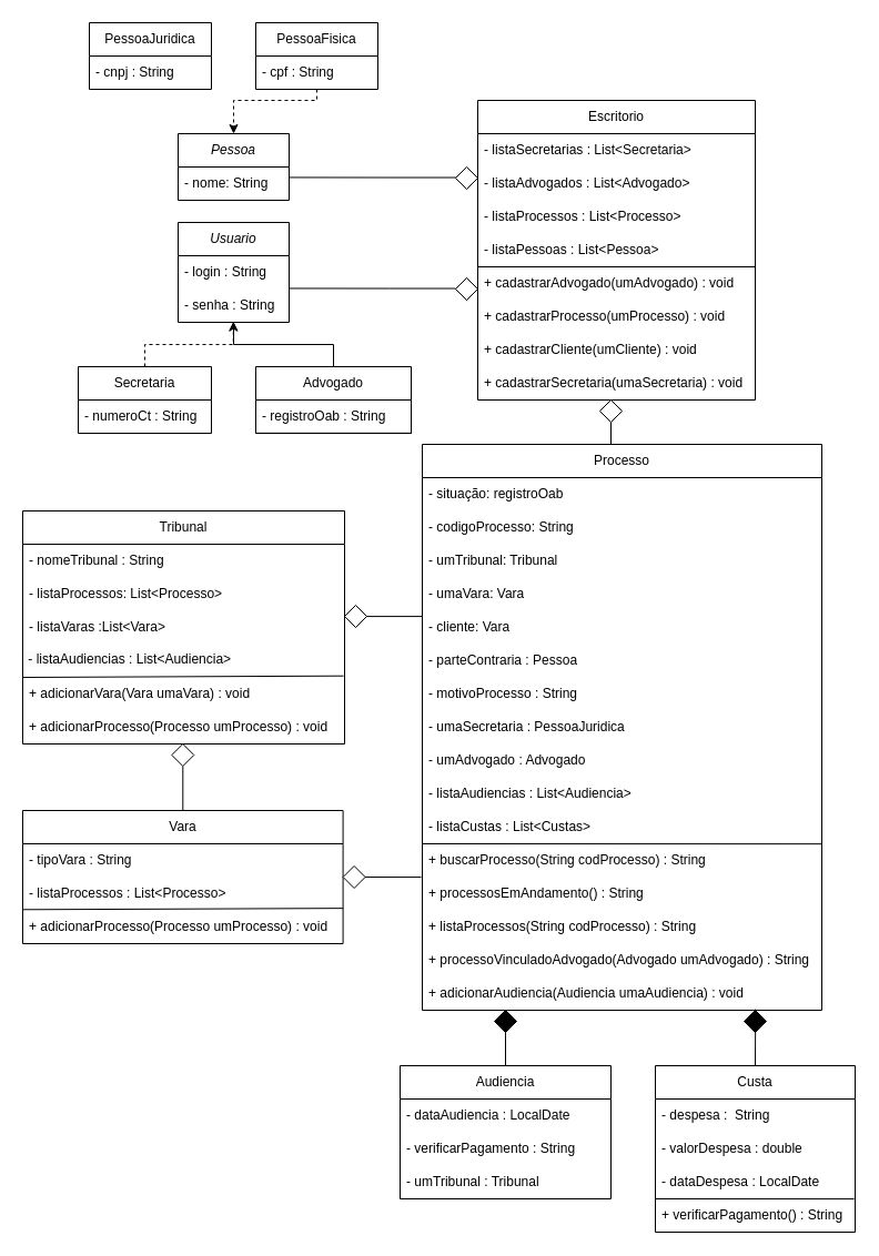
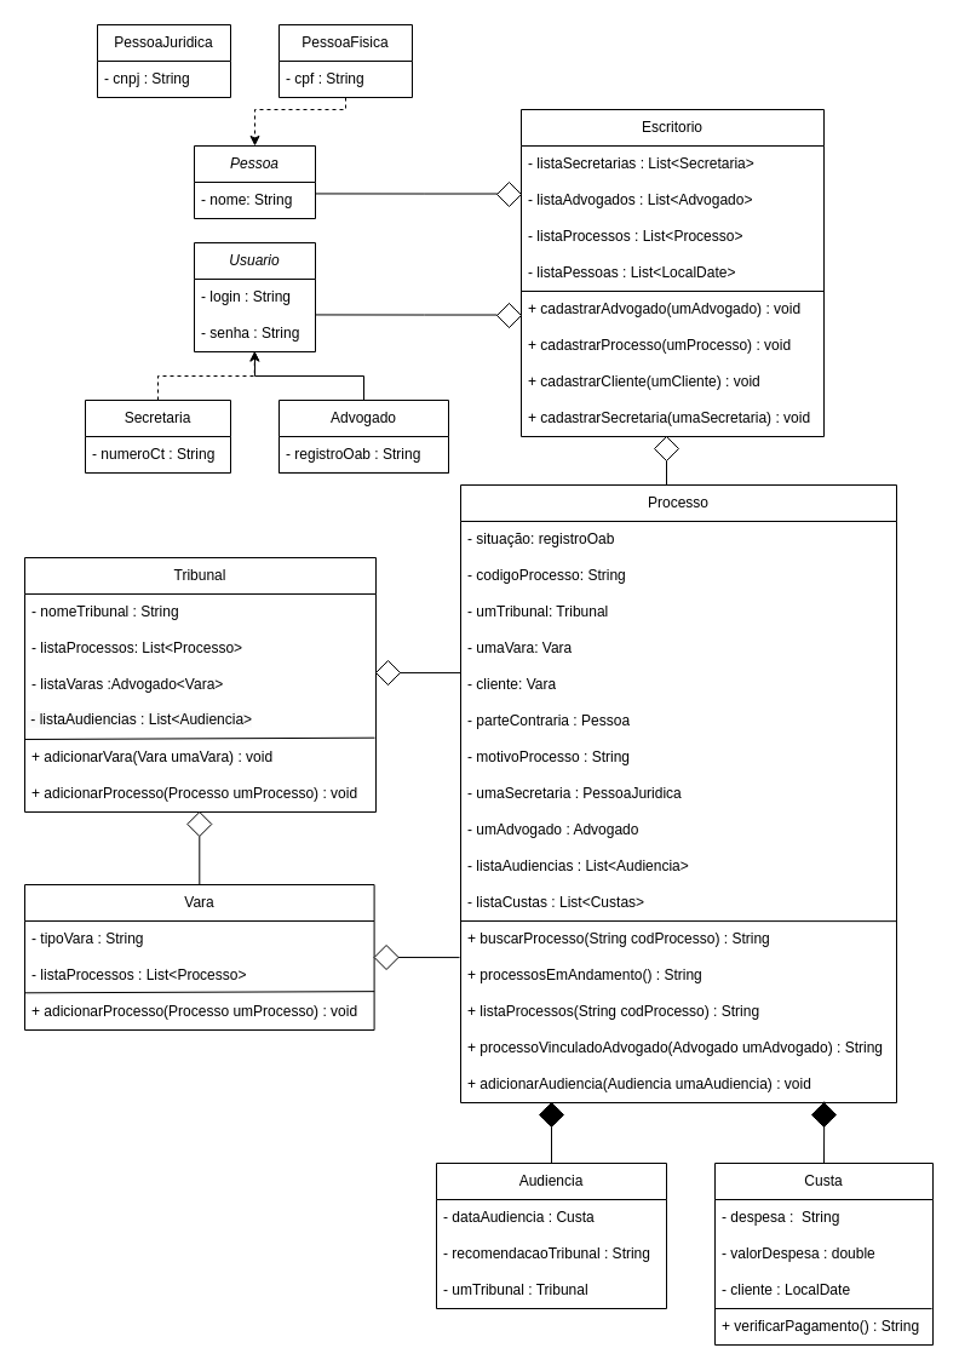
- <mxCell id="18" value="&lt;font style=&quot;vertical-align: inherit;&quot;&gt;&lt;font style=&quot;vertical-align: inherit;&quot;&gt;- listaPessoas : List&amp;lt;Pessoa&amp;gt;&lt;/font&gt;&lt;/font&gt;" style="text;strokeColor=none;fillColor=none;align=left;verticalAlign=middle;spacingLeft=4;spacingRight=4;overflow=hidden;points=[[0,0.5],[1,0.5]];portConstraint=eastwest;rotatable=0;whiteSpace=wrap;html=1;" parent="14" vertex="1"><mxGeometry y="120" width="250" height="30" as="geometry" /></mxCell>
+ <mxCell id="18" value="&lt;font style=&quot;vertical-align: inherit;&quot;&gt;&lt;font style=&quot;vertical-align: inherit;&quot;&gt;- listaPessoas : List&amp;lt;LocalDate&amp;gt;&lt;/font&gt;&lt;/font&gt;" style="text;strokeColor=none;fillColor=none;align=left;verticalAlign=middle;spacingLeft=4;spacingRight=4;overflow=hidden;points=[[0,0.5],[1,0.5]];portConstraint=eastwest;rotatable=0;whiteSpace=wrap;html=1;" parent="14" vertex="1"><mxGeometry y="120" width="250" height="30" as="geometry" /></mxCell>
- <mxCell id="48" value="&lt;font style=&quot;vertical-align: inherit;&quot;&gt;&lt;font style=&quot;vertical-align: inherit;&quot;&gt;- listaVaras :List&amp;lt;Vara&amp;gt;&lt;/font&gt;&lt;/font&gt;" style="text;strokeColor=none;fillColor=none;align=left;verticalAlign=middle;spacingLeft=4;spacingRight=4;overflow=hidden;points=[[0,0.5],[1,0.5]];portConstraint=eastwest;rotatable=0;whiteSpace=wrap;html=1;" parent="45" vertex="1"><mxGeometry y="90" width="290" height="30" as="geometry" /></mxCell>
+ <mxCell id="48" value="&lt;font style=&quot;vertical-align: inherit;&quot;&gt;&lt;font style=&quot;vertical-align: inherit;&quot;&gt;- listaVaras :Advogado&amp;lt;Vara&amp;gt;&lt;/font&gt;&lt;/font&gt;" style="text;strokeColor=none;fillColor=none;align=left;verticalAlign=middle;spacingLeft=4;spacingRight=4;overflow=hidden;points=[[0,0.5],[1,0.5]];portConstraint=eastwest;rotatable=0;whiteSpace=wrap;html=1;" parent="45" vertex="1"><mxGeometry y="90" width="290" height="30" as="geometry" /></mxCell>
- <mxCell id="59" value="&lt;font style=&quot;vertical-align: inherit;&quot;&gt;&lt;font style=&quot;vertical-align: inherit;&quot;&gt;- dataAudiencia : LocalDate&lt;/font&gt;&lt;/font&gt;" style="text;strokeColor=none;fillColor=none;align=left;verticalAlign=middle;spacingLeft=4;spacingRight=4;overflow=hidden;points=[[0,0.5],[1,0.5]];portConstraint=eastwest;rotatable=0;whiteSpace=wrap;html=1;" parent="58" vertex="1"><mxGeometry y="30" width="190" height="30" as="geometry" /></mxCell>
+ <mxCell id="59" value="&lt;font style=&quot;vertical-align: inherit;&quot;&gt;&lt;font style=&quot;vertical-align: inherit;&quot;&gt;- dataAudiencia : Custa&lt;/font&gt;&lt;/font&gt;" style="text;strokeColor=none;fillColor=none;align=left;verticalAlign=middle;spacingLeft=4;spacingRight=4;overflow=hidden;points=[[0,0.5],[1,0.5]];portConstraint=eastwest;rotatable=0;whiteSpace=wrap;html=1;" parent="58" vertex="1"><mxGeometry y="30" width="190" height="30" as="geometry" /></mxCell>
- <mxCell id="60" value="&lt;font style=&quot;vertical-align: inherit;&quot;&gt;&lt;font style=&quot;vertical-align: inherit;&quot;&gt;- verificarPagamento : String&lt;/font&gt;&lt;/font&gt;" style="text;strokeColor=none;fillColor=none;align=left;verticalAlign=middle;spacingLeft=4;spacingRight=4;overflow=hidden;points=[[0,0.5],[1,0.5]];portConstraint=eastwest;rotatable=0;whiteSpace=wrap;html=1;" parent="58" vertex="1"><mxGeometry y="60" width="190" height="30" as="geometry" /></mxCell>
+ <mxCell id="60" value="&lt;font style=&quot;vertical-align: inherit;&quot;&gt;&lt;font style=&quot;vertical-align: inherit;&quot;&gt;- recomendacaoTribunal : String&lt;/font&gt;&lt;/font&gt;" style="text;strokeColor=none;fillColor=none;align=left;verticalAlign=middle;spacingLeft=4;spacingRight=4;overflow=hidden;points=[[0,0.5],[1,0.5]];portConstraint=eastwest;rotatable=0;whiteSpace=wrap;html=1;" parent="58" vertex="1"><mxGeometry y="60" width="190" height="30" as="geometry" /></mxCell>
- <mxCell id="66" value="&lt;font style=&quot;vertical-align: inherit;&quot;&gt;&lt;font style=&quot;vertical-align: inherit;&quot;&gt;- dataDespesa : LocalDate&lt;/font&gt;&lt;/font&gt;" style="text;strokeColor=none;fillColor=none;align=left;verticalAlign=middle;spacingLeft=4;spacingRight=4;overflow=hidden;points=[[0,0.5],[1,0.5]];portConstraint=eastwest;rotatable=0;whiteSpace=wrap;html=1;" parent="62" vertex="1"><mxGeometry y="90" width="180" height="30" as="geometry" /></mxCell>
+ <mxCell id="66" value="&lt;font style=&quot;vertical-align: inherit;&quot;&gt;&lt;font style=&quot;vertical-align: inherit;&quot;&gt;- cliente : LocalDate&lt;/font&gt;&lt;/font&gt;" style="text;strokeColor=none;fillColor=none;align=left;verticalAlign=middle;spacingLeft=4;spacingRight=4;overflow=hidden;points=[[0,0.5],[1,0.5]];portConstraint=eastwest;rotatable=0;whiteSpace=wrap;html=1;" parent="62" vertex="1"><mxGeometry y="90" width="180" height="30" as="geometry" /></mxCell>
